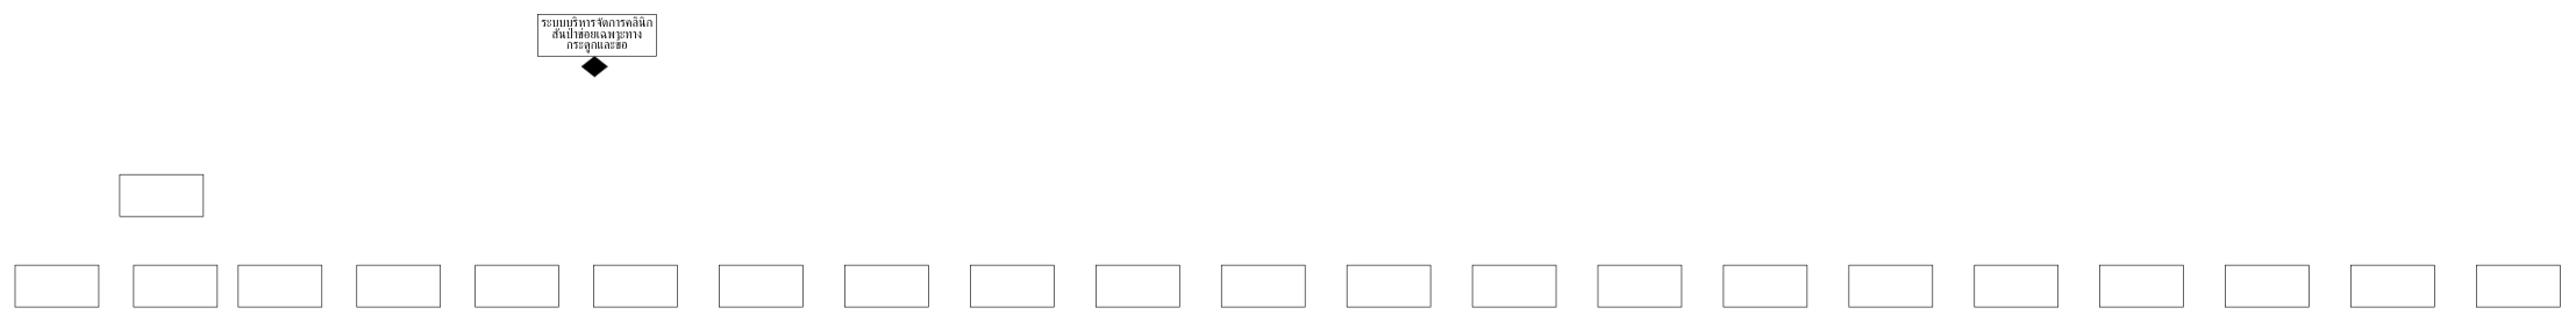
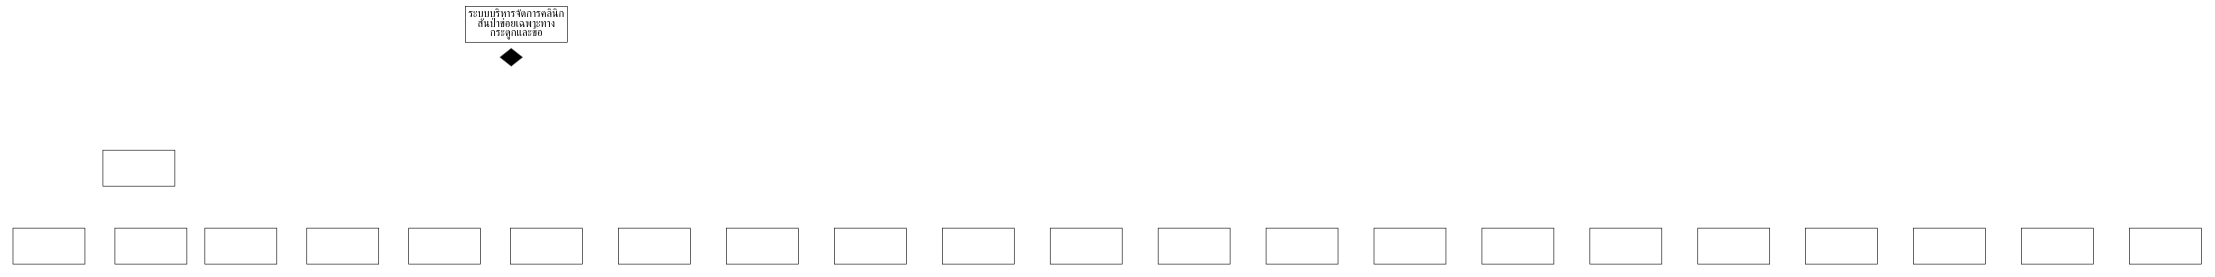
- <mxCell id="2" value="&lt;span lang=&quot;TH&quot; style=&quot;line-height: 107% ; font-family: &amp;#34;th niramit as&amp;#34;&quot;&gt;&lt;font style=&quot;font-size: 18px&quot;&gt;ระบบบริหารจัดการคลินิกสันป่าข่อยเฉพาะทางกระดูกและข้อ&lt;/font&gt;&lt;/span&gt;" style="rounded=0;whiteSpace=wrap;html=1;" vertex="1" parent="1"><mxGeometry x="769.5" y="20" width="170" height="60" as="geometry" /></mxCell>
+ <mxCell id="2" value="&lt;span lang=&quot;TH&quot; style=&quot;line-height: 107% ; font-family: &amp;#34;th niramit as&amp;#34;&quot;&gt;&lt;font style=&quot;font-size: 18px&quot;&gt;ระบบบริหารจัดการคลินิกสันป่าข่อยเฉพาะทางกระดูกและข้อ&lt;/font&gt;&lt;/span&gt;" style="rounded=0;whiteSpace=wrap;html=1;" vertex="1" parent="1"><mxGeometry x="774.5" y="10" width="170" height="60" as="geometry" /></mxCell>
